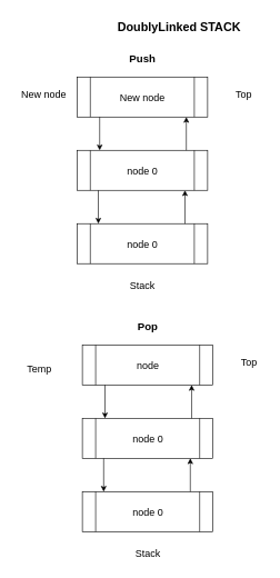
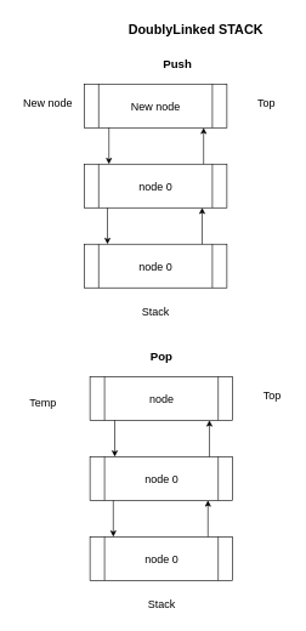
- <mxCell id="13" value="Push" style="text;html=1;align=center;verticalAlign=middle;resizable=0;points=[];autosize=1;strokeColor=none;fillColor=none;fontStyle=1;fontSize=16;" vertex="1" parent="1"><mxGeometry x="183" y="73" width="60" height="30" as="geometry" /></mxCell>
+ <mxCell id="13" value="Push" style="text;html=1;align=center;verticalAlign=middle;resizable=0;points=[];autosize=1;strokeColor=none;fillColor=none;fontStyle=1;fontSize=16;" vertex="1" parent="1"><mxGeometry x="213" y="73" width="60" height="30" as="geometry" /></mxCell>
